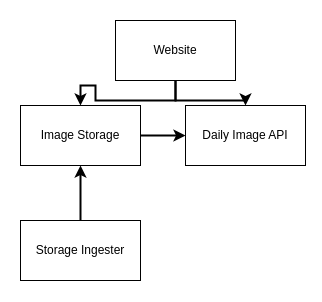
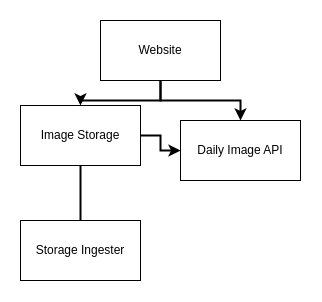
- <mxCell id="4" value="Website" style="rounded=0;whiteSpace=wrap;html=1;strokeColor=#000000;fillColor=#ffffff;" vertex="1" parent="1"><mxGeometry x="115" y="20" width="120" height="60" as="geometry" /></mxCell>
+ <mxCell id="4" value="Website" style="rounded=0;whiteSpace=wrap;html=1;strokeColor=#000000;fillColor=#ffffff;" vertex="1" parent="1"><mxGeometry x="100" y="20" width="120" height="60" as="geometry" /></mxCell>
- <mxCell id="5" value="Daily Image API" style="rounded=0;whiteSpace=wrap;html=1;strokeColor=#000000;fillColor=#ffffff;" vertex="1" parent="1"><mxGeometry x="185" y="105" width="120" height="60" as="geometry" /></mxCell>
+ <mxCell id="5" value="Daily Image API" style="rounded=0;whiteSpace=wrap;html=1;strokeColor=#000000;fillColor=#ffffff;" vertex="1" parent="1"><mxGeometry x="180" y="120" width="120" height="60" as="geometry" /></mxCell>
- <mxCell id="8" style="edgeStyle=orthogonalEdgeStyle;rounded=0;orthogonalLoop=1;jettySize=auto;html=1;entryX=0.5;entryY=1;entryDx=0;entryDy=0;strokeWidth=2;" edge="1" parent="1" source="9" target="7"><mxGeometry relative="1" as="geometry" /></mxCell>
+ <mxCell id="8" style="edgeStyle=orthogonalEdgeStyle;rounded=0;orthogonalLoop=1;jettySize=auto;html=1;entryX=0.5;entryY=1;entryDx=0;entryDy=0;strokeWidth=2;endArrow=none;" edge="1" parent="1" source="9" target="7"><mxGeometry relative="1" as="geometry" /></mxCell>
